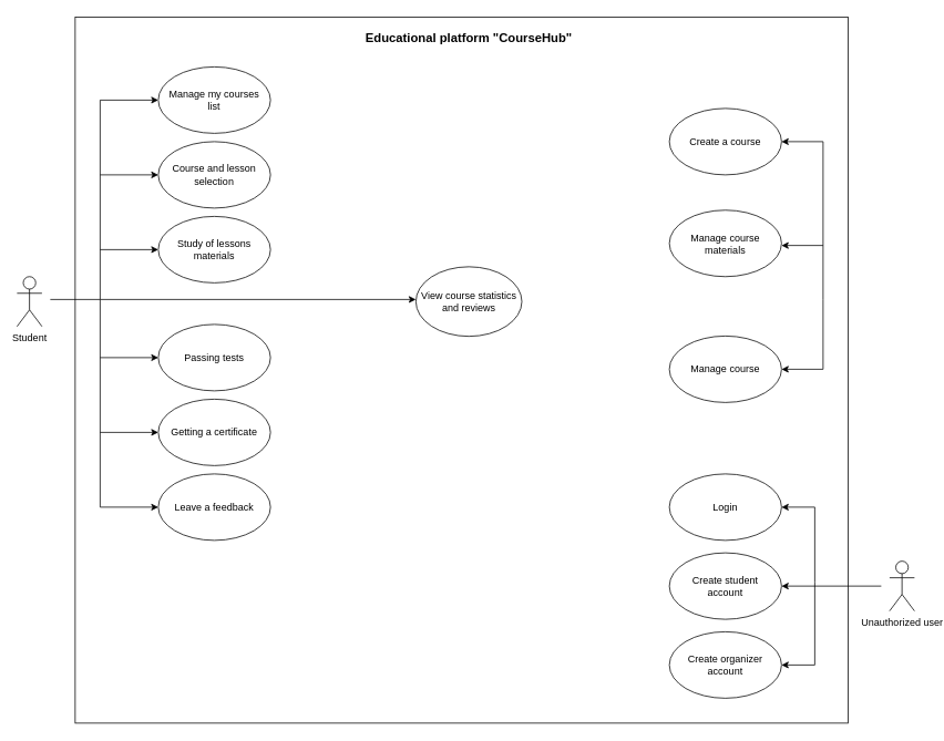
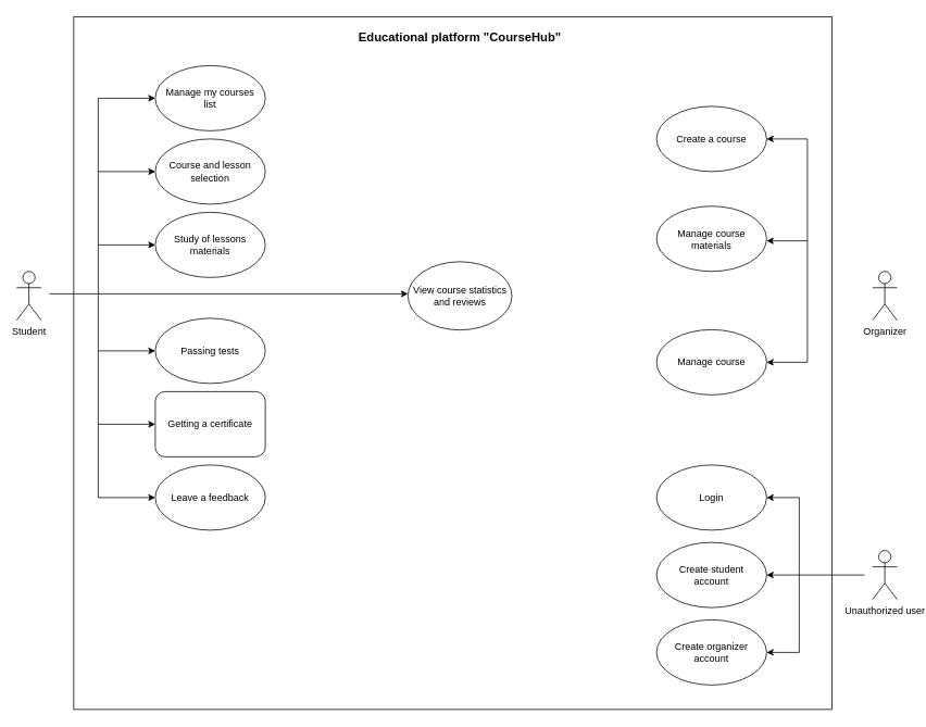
+ <mxCell id="4" value="Organizer" style="shape=umlActor;verticalLabelPosition=bottom;verticalAlign=top;html=1;outlineConnect=0;" parent="1" vertex="1"><mxGeometry x="1070" y="332.5" width="30" height="60" as="geometry" /></mxCell>
- <mxCell id="9" value="Getting a certificate" style="ellipse;whiteSpace=wrap;html=1;" parent="7" vertex="1"><mxGeometry x="1.25" y="400" width="135" height="80" as="geometry" /></mxCell>
+ <mxCell id="9" value="Getting a certificate" style="whiteSpace=wrap;html=1;rounded=1;" parent="7" vertex="1"><mxGeometry x="1.25" y="400" width="135" height="80" as="geometry" /></mxCell>
